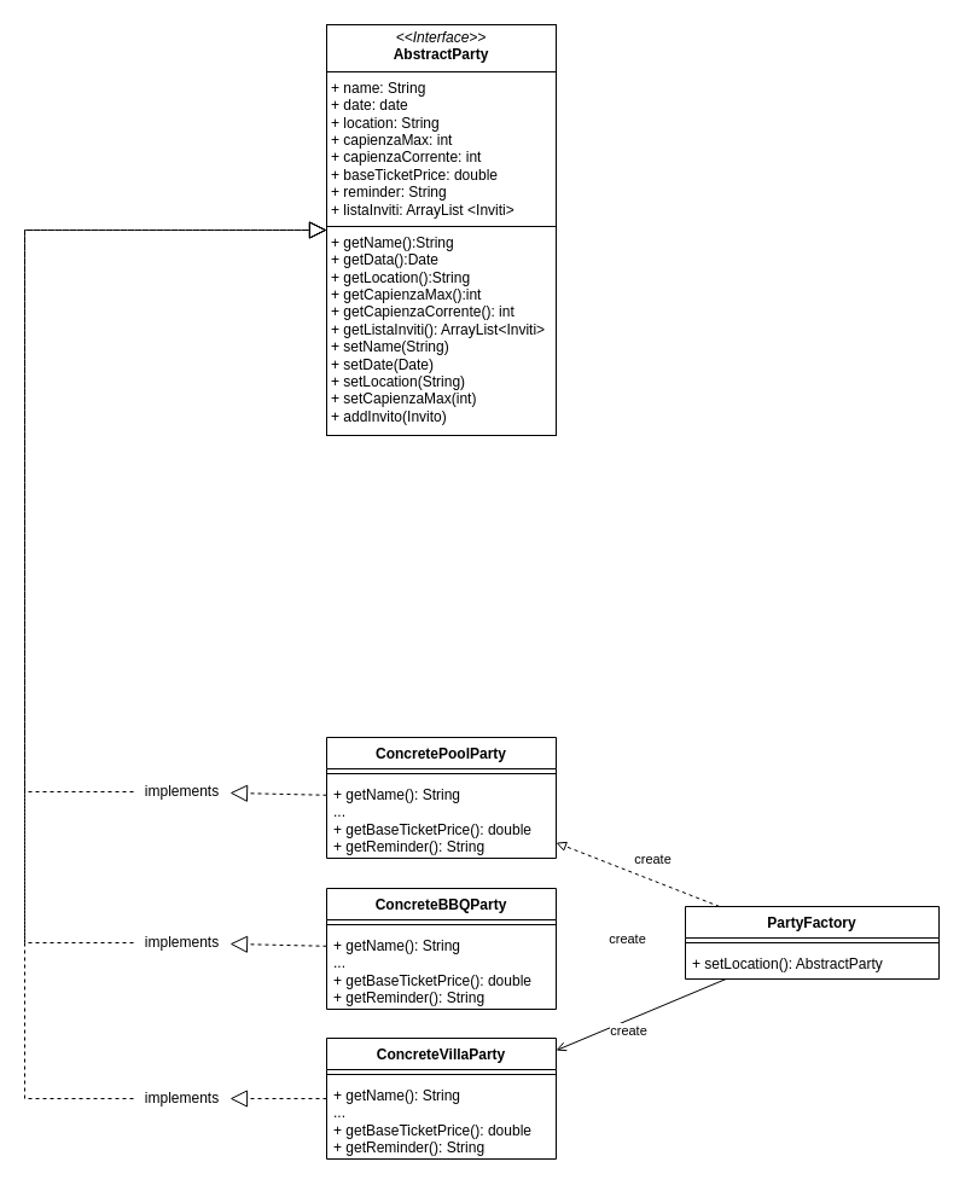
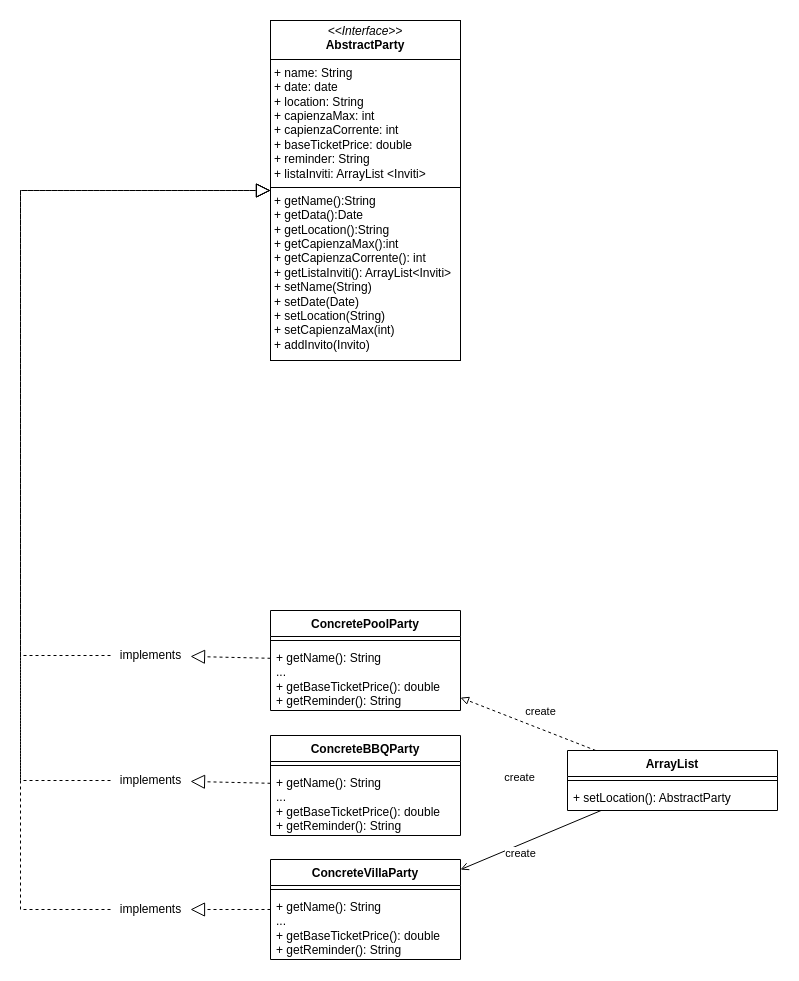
- <mxCell id="16" value="PartyFactory" style="swimlane;fontStyle=1;align=center;verticalAlign=top;childLayout=stackLayout;horizontal=1;startSize=26;horizontalStack=0;resizeParent=1;resizeParentMax=0;resizeLast=0;collapsible=1;marginBottom=0;whiteSpace=wrap;html=1;" vertex="1" parent="1"><mxGeometry x="567" y="750" width="210" height="60" as="geometry" /></mxCell>
+ <mxCell id="16" value="ArrayList" style="swimlane;fontStyle=1;align=center;verticalAlign=top;childLayout=stackLayout;horizontal=1;startSize=26;horizontalStack=0;resizeParent=1;resizeParentMax=0;resizeLast=0;collapsible=1;marginBottom=0;whiteSpace=wrap;html=1;" vertex="1" parent="1"><mxGeometry x="567" y="750" width="210" height="60" as="geometry" /></mxCell>
